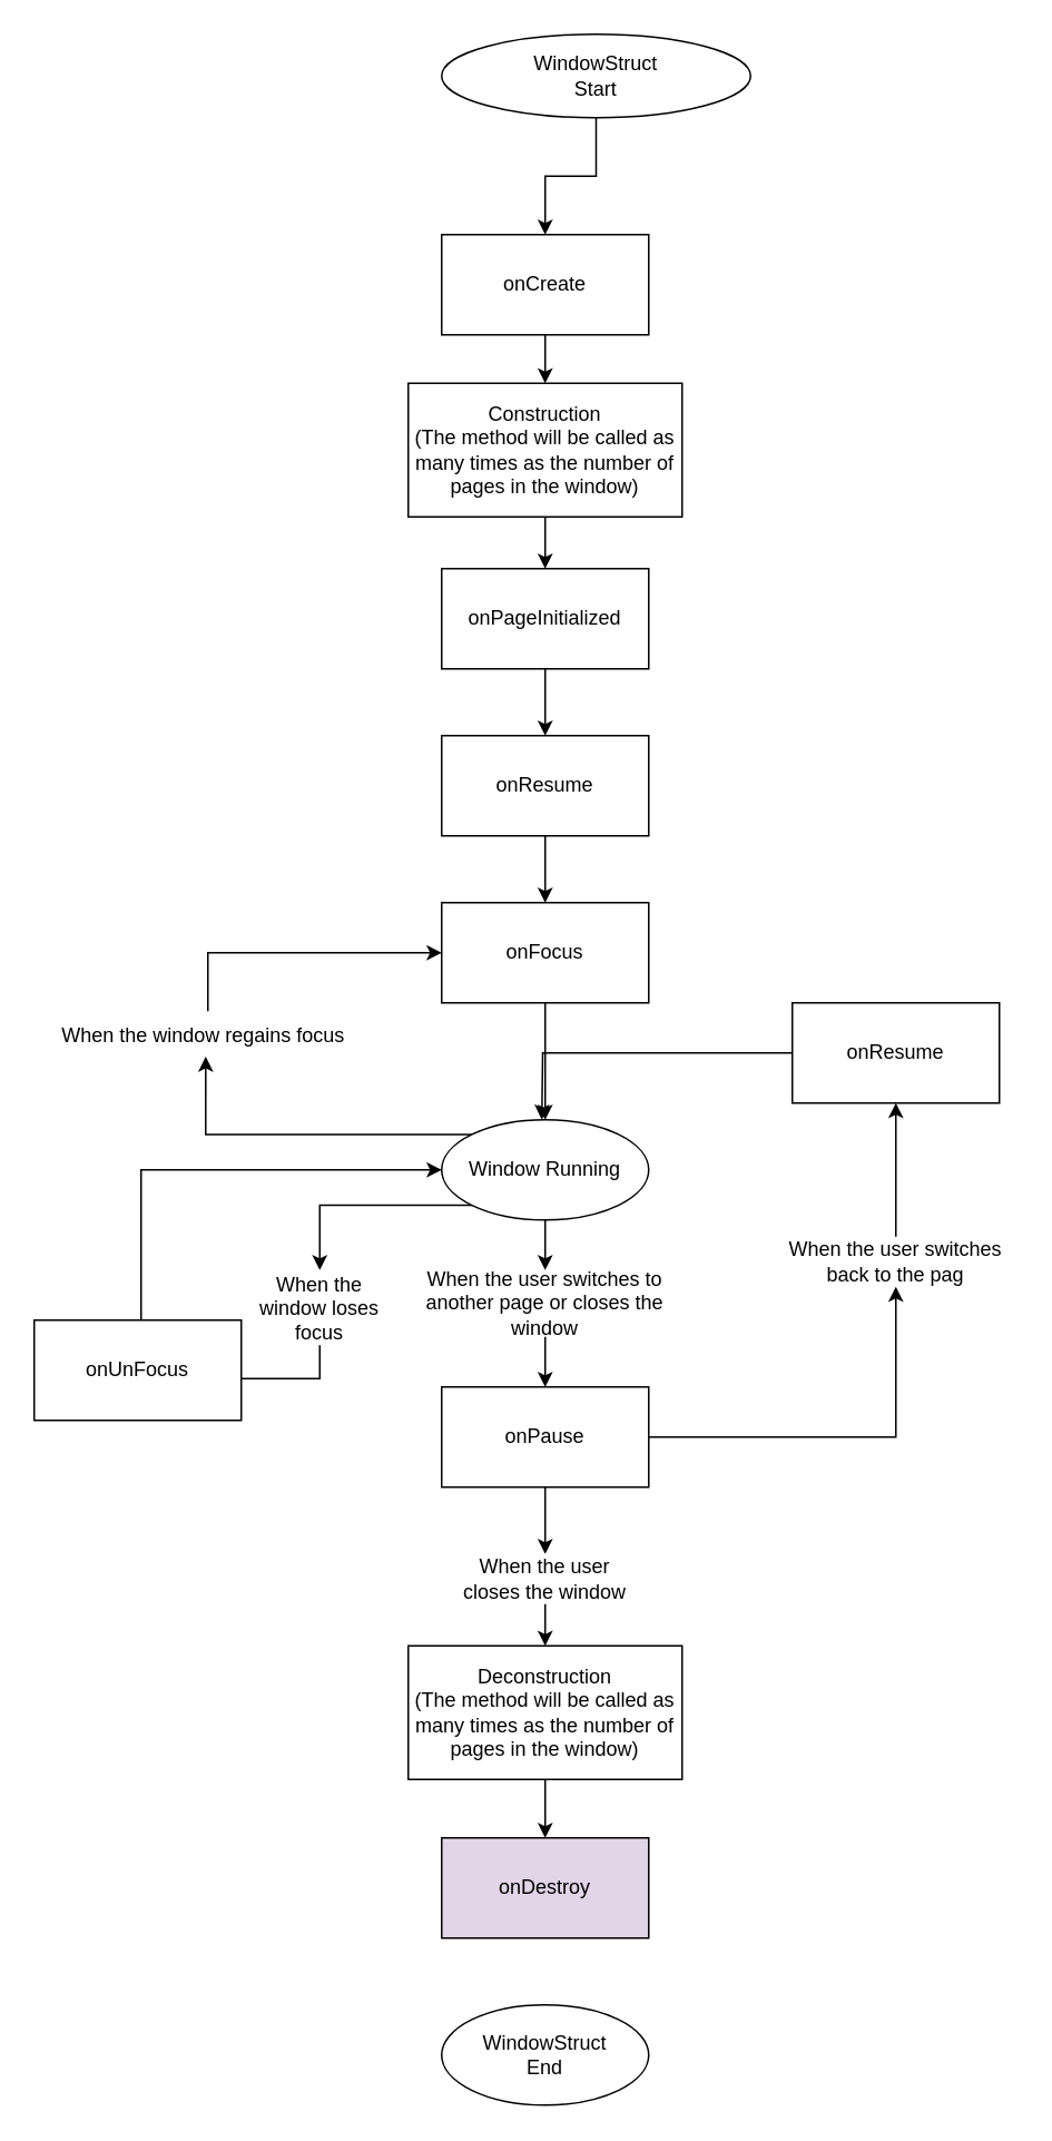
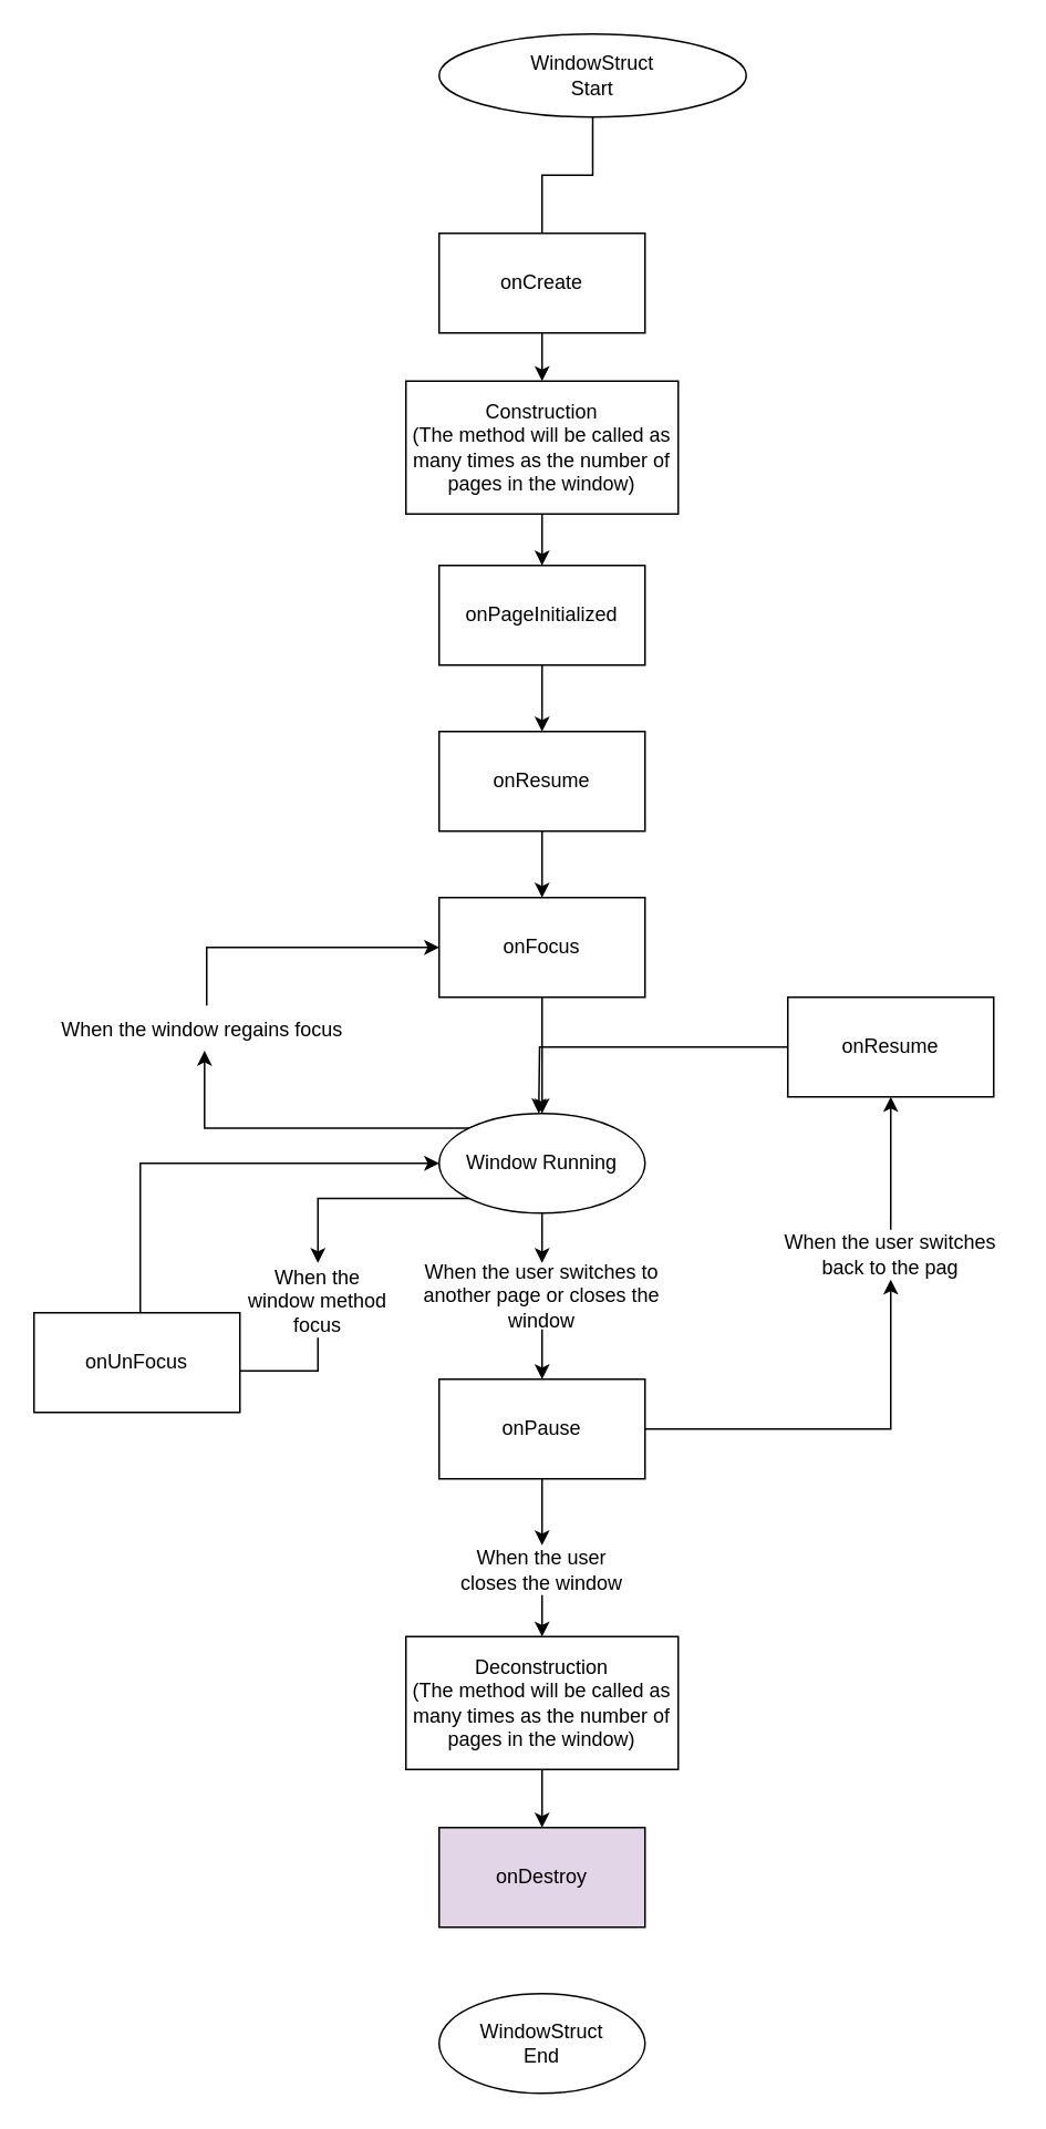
- <mxCell id="2" value="" style="edgeStyle=orthogonalEdgeStyle;rounded=0;orthogonalLoop=1;jettySize=auto;html=1;" parent="1" source="3" target="5" edge="1"><mxGeometry relative="1" as="geometry" /></mxCell>
+ <mxCell id="2" value="" style="edgeStyle=orthogonalEdgeStyle;rounded=0;orthogonalLoop=1;jettySize=auto;html=1;endArrow=none;" parent="1" source="3" target="5" edge="1"><mxGeometry relative="1" as="geometry" /></mxCell>
- <mxCell id="32" value="When the window loses focus" style="text;html=1;strokeColor=none;fillColor=none;align=center;verticalAlign=middle;whiteSpace=wrap;rounded=0;" parent="1" vertex="1"><mxGeometry x="144" y="760" width="94" height="45" as="geometry" /></mxCell>
+ <mxCell id="32" value="When the window method focus" style="text;html=1;strokeColor=none;fillColor=none;align=center;verticalAlign=middle;whiteSpace=wrap;rounded=0;" parent="1" vertex="1"><mxGeometry x="144" y="760" width="94" height="45" as="geometry" /></mxCell>
